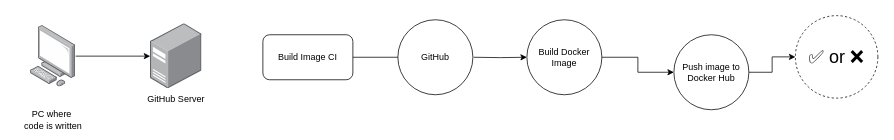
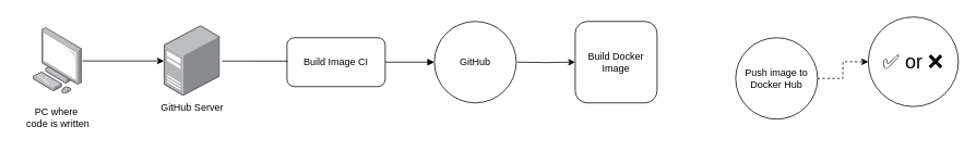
+ <mxCell id="10" value="" style="endArrow=none;html=1;rounded=0;exitX=1.035;exitY=0.502;exitDx=0;exitDy=0;exitPerimeter=0;entryX=0;entryY=0.5;entryDx=0;entryDy=0;edgeStyle=orthogonalEdgeStyle;" parent="1" source="8" target="4" edge="1"><mxGeometry width="50" height="50" relative="1" as="geometry"><mxPoint x="460" y="144" as="sourcePoint" /><mxPoint x="510" y="94" as="targetPoint" /><Array as="points"><mxPoint x="350" y="74" /></Array></mxGeometry></mxCell>
- <mxCell id="5" value="" style="endArrow=none;html=1;rounded=0;exitX=1;exitY=0.5;exitDx=0;exitDy=0;entryX=0;entryY=0.5;entryDx=0;entryDy=0;" parent="1" source="4" edge="1" target="3"><mxGeometry width="50" height="50" relative="1" as="geometry"><mxPoint x="673" y="64" as="sourcePoint" /><mxPoint x="593" y="-71" as="targetPoint" /></mxGeometry></mxCell>
+ <mxCell id="5" value="" style="endArrow=block;html=1;rounded=0;exitX=1;exitY=0.5;exitDx=0;exitDy=0;entryX=0;entryY=0.5;entryDx=0;entryDy=0;" parent="1" source="4" edge="1" target="3"><mxGeometry width="50" height="50" relative="1" as="geometry"><mxPoint x="673" y="64" as="sourcePoint" /><mxPoint x="593" y="-71" as="targetPoint" /></mxGeometry></mxCell>
- <mxCell id="13" value="Build Docker&lt;div&gt;Image&lt;/div&gt;" style="ellipse;whiteSpace=wrap;html=1;aspect=fixed;" vertex="1" parent="1"><mxGeometry x="702" y="25.5" width="100" height="100" as="geometry" /></mxCell>
+ <mxCell id="13" value="Build Docker&lt;div&gt;Image&lt;/div&gt;" style="whiteSpace=wrap;html=1;aspect=fixed;rounded=1;" vertex="1" parent="1"><mxGeometry x="702" y="25.5" width="100" height="100" as="geometry" /></mxCell>
- <mxCell id="14" value="" style="edgeStyle=orthogonalEdgeStyle;rounded=0;orthogonalLoop=1;jettySize=auto;html=1;entryX=0;entryY=0.5;entryDx=0;entryDy=0;" edge="1" parent="1" source="13" target="15"><mxGeometry relative="1" as="geometry"><mxPoint x="798" y="75.5" as="sourcePoint" /><mxPoint x="1073" y="165.5" as="targetPoint" /></mxGeometry></mxCell>
- <mxCell id="6" value="&lt;font style=&quot;font-size: 24px;&quot;&gt;✅ or ❌&lt;/font&gt;" style="ellipse;whiteSpace=wrap;html=1;aspect=fixed;dashed=1;" parent="1" vertex="1"><mxGeometry x="1060" y="20" width="110" height="110" as="geometry" /></mxCell>
+ <mxCell id="6" value="&lt;font style=&quot;font-size: 24px;&quot;&gt;✅ or ❌&lt;/font&gt;" style="ellipse;whiteSpace=wrap;html=1;aspect=fixed;" parent="1" vertex="1"><mxGeometry x="1060" y="20" width="110" height="110" as="geometry" /></mxCell>
- <mxCell id="2" style="edgeStyle=orthogonalEdgeStyle;rounded=0;orthogonalLoop=1;jettySize=auto;html=1;entryX=0;entryY=0.5;entryDx=0;entryDy=0;" parent="1" target="6" edge="1" source="15"><mxGeometry relative="1" as="geometry"><mxPoint x="693" y="-71" as="sourcePoint" /></mxGeometry></mxCell>
+ <mxCell id="2" style="edgeStyle=orthogonalEdgeStyle;rounded=0;orthogonalLoop=1;jettySize=auto;html=1;entryX=0;entryY=0.5;entryDx=0;entryDy=0;dashed=1;" parent="1" target="6" edge="1" source="15"><mxGeometry relative="1" as="geometry"><mxPoint x="693" y="-71" as="sourcePoint" /></mxGeometry></mxCell>
- <mxCell id="11" value="PC where&amp;nbsp;&lt;div&gt;code is written&lt;/div&gt;" style="text;html=1;align=center;verticalAlign=middle;resizable=0;points=[];autosize=1;strokeColor=none;fillColor=none;" parent="1" vertex="1"><mxGeometry x="20.18" y="139" width="100" height="40" as="geometry" /></mxCell>
+ <mxCell id="11" value="PC where&amp;nbsp;&lt;div&gt;code is written&lt;/div&gt;" style="text;html=1;align=center;verticalAlign=middle;resizable=0;points=[];autosize=1;strokeColor=none;fillColor=none;" parent="1" vertex="1"><mxGeometry x="20.18" y="124" width="100" height="40" as="geometry" /></mxCell>
